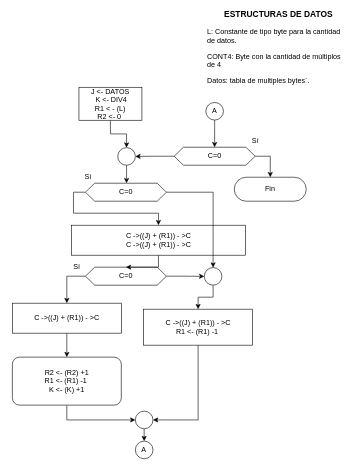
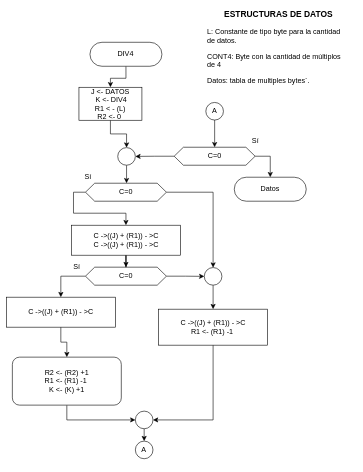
+ <mxCell id="3" value="DIV4" style="rounded=1;whiteSpace=wrap;html=1;fontSize=12;glass=0;strokeWidth=1;shadow=0;arcSize=50;" vertex="1" parent="1"><mxGeometry x="149.37" y="70" width="120" height="40" as="geometry" /></mxCell>
+ <mxCell id="2" style="edgeStyle=orthogonalEdgeStyle;rounded=0;orthogonalLoop=1;jettySize=auto;html=1;exitX=0.5;exitY=1;exitDx=0;exitDy=0;entryX=0.5;entryY=0;entryDx=0;entryDy=0;" edge="1" parent="1" source="3" target="5"><mxGeometry relative="1" as="geometry" /></mxCell>
- <mxCell id="32" value="Fin" style="rounded=1;whiteSpace=wrap;html=1;fontSize=12;glass=0;strokeWidth=1;shadow=0;arcSize=50;" vertex="1" parent="1"><mxGeometry x="390" y="295" width="120" height="40" as="geometry" /></mxCell>
+ <mxCell id="32" value="Datos" style="rounded=1;whiteSpace=wrap;html=1;fontSize=12;glass=0;strokeWidth=1;shadow=0;arcSize=50;" vertex="1" parent="1"><mxGeometry x="390" y="295" width="120" height="40" as="geometry" /></mxCell>
- <mxCell id="18" value="C -&amp;gt;((J) + (R1)) - &amp;gt;C&lt;br&gt;C -&amp;gt;((J) + (R1)) - &amp;gt;C" style="rounded=0;whiteSpace=wrap;html=1;" vertex="1" parent="1"><mxGeometry x="118.55" y="375" width="290" height="50" as="geometry" /></mxCell>
+ <mxCell id="18" value="C -&amp;gt;((J) + (R1)) - &amp;gt;C&lt;br&gt;C -&amp;gt;((J) + (R1)) - &amp;gt;C" style="rounded=0;whiteSpace=wrap;html=1;" vertex="1" parent="1"><mxGeometry x="118.55" y="375" width="181.63" height="50" as="geometry" /></mxCell>
- <mxCell id="12" value="C -&amp;gt;((J) + (R1)) - &amp;gt;C" style="rounded=0;whiteSpace=wrap;html=1;" vertex="1" parent="1"><mxGeometry x="20" y="505" width="181.63" height="50" as="geometry" /></mxCell>
+ <mxCell id="12" value="C -&amp;gt;((J) + (R1)) - &amp;gt;C" style="rounded=0;whiteSpace=wrap;html=1;" vertex="1" parent="1"><mxGeometry x="10" y="495" width="181.63" height="50" as="geometry" /></mxCell>
- <mxCell id="25" value="C -&amp;gt;((J) + (R1)) - &amp;gt;C&lt;br&gt;R1 &amp;lt;- (R1) -1&amp;nbsp;" style="rounded=0;whiteSpace=wrap;html=1;" vertex="1" parent="1"><mxGeometry x="238.87" y="515" width="181.63" height="60" as="geometry" /></mxCell>
+ <mxCell id="25" value="C -&amp;gt;((J) + (R1)) - &amp;gt;C&lt;br&gt;R1 &amp;lt;- (R1) -1&amp;nbsp;" style="rounded=0;whiteSpace=wrap;html=1;" vertex="1" parent="1"><mxGeometry x="263.87" y="515" width="181.63" height="60" as="geometry" /></mxCell>
